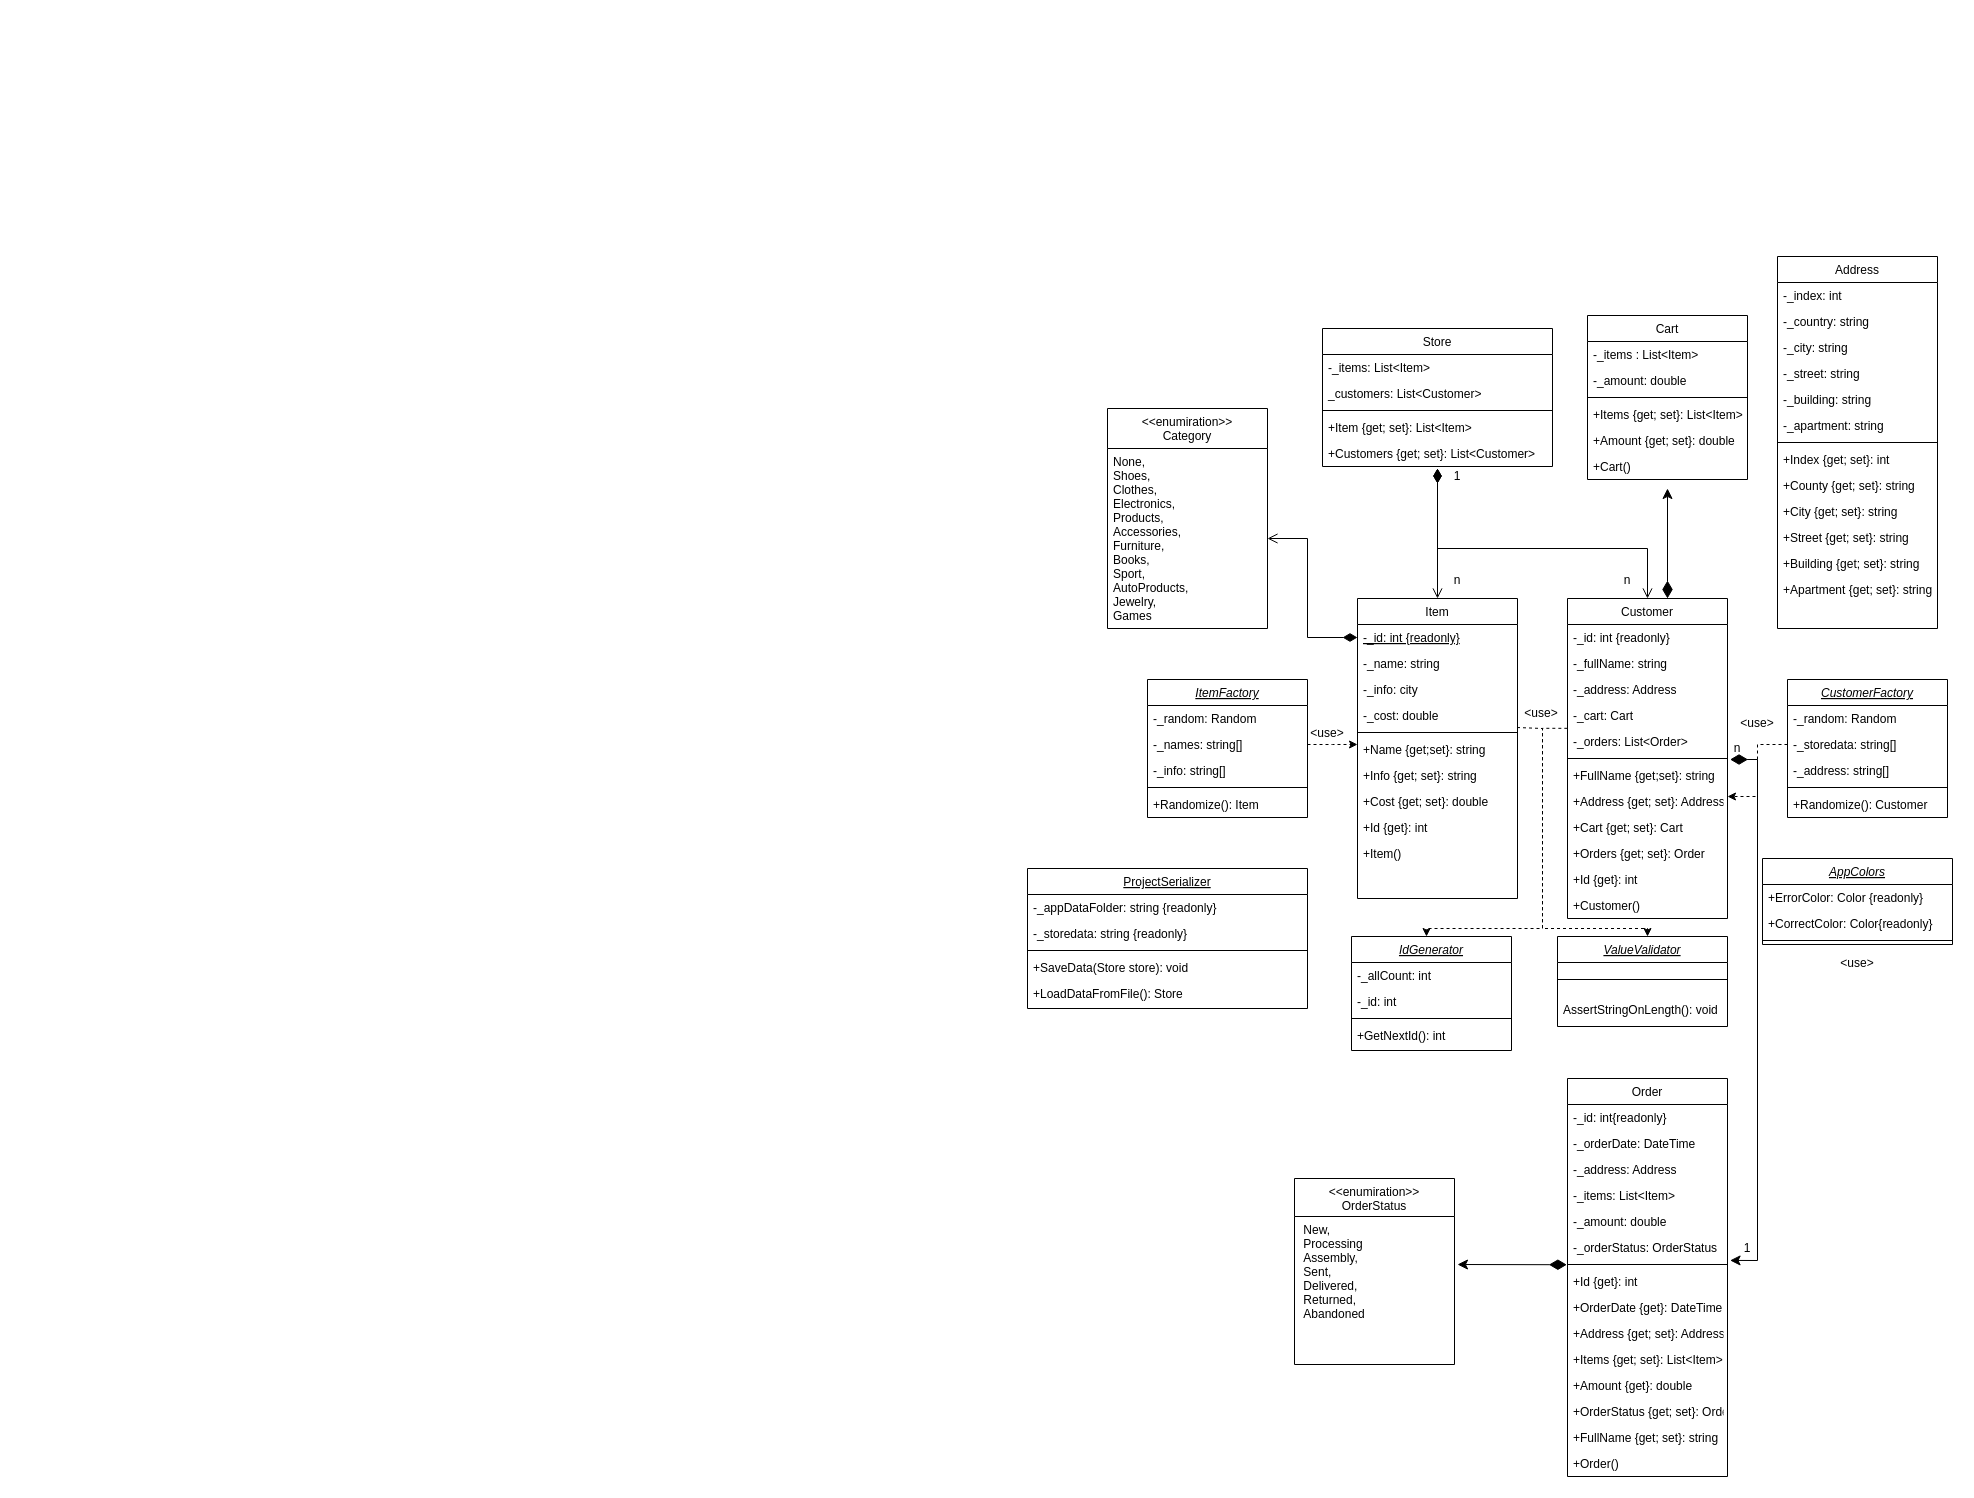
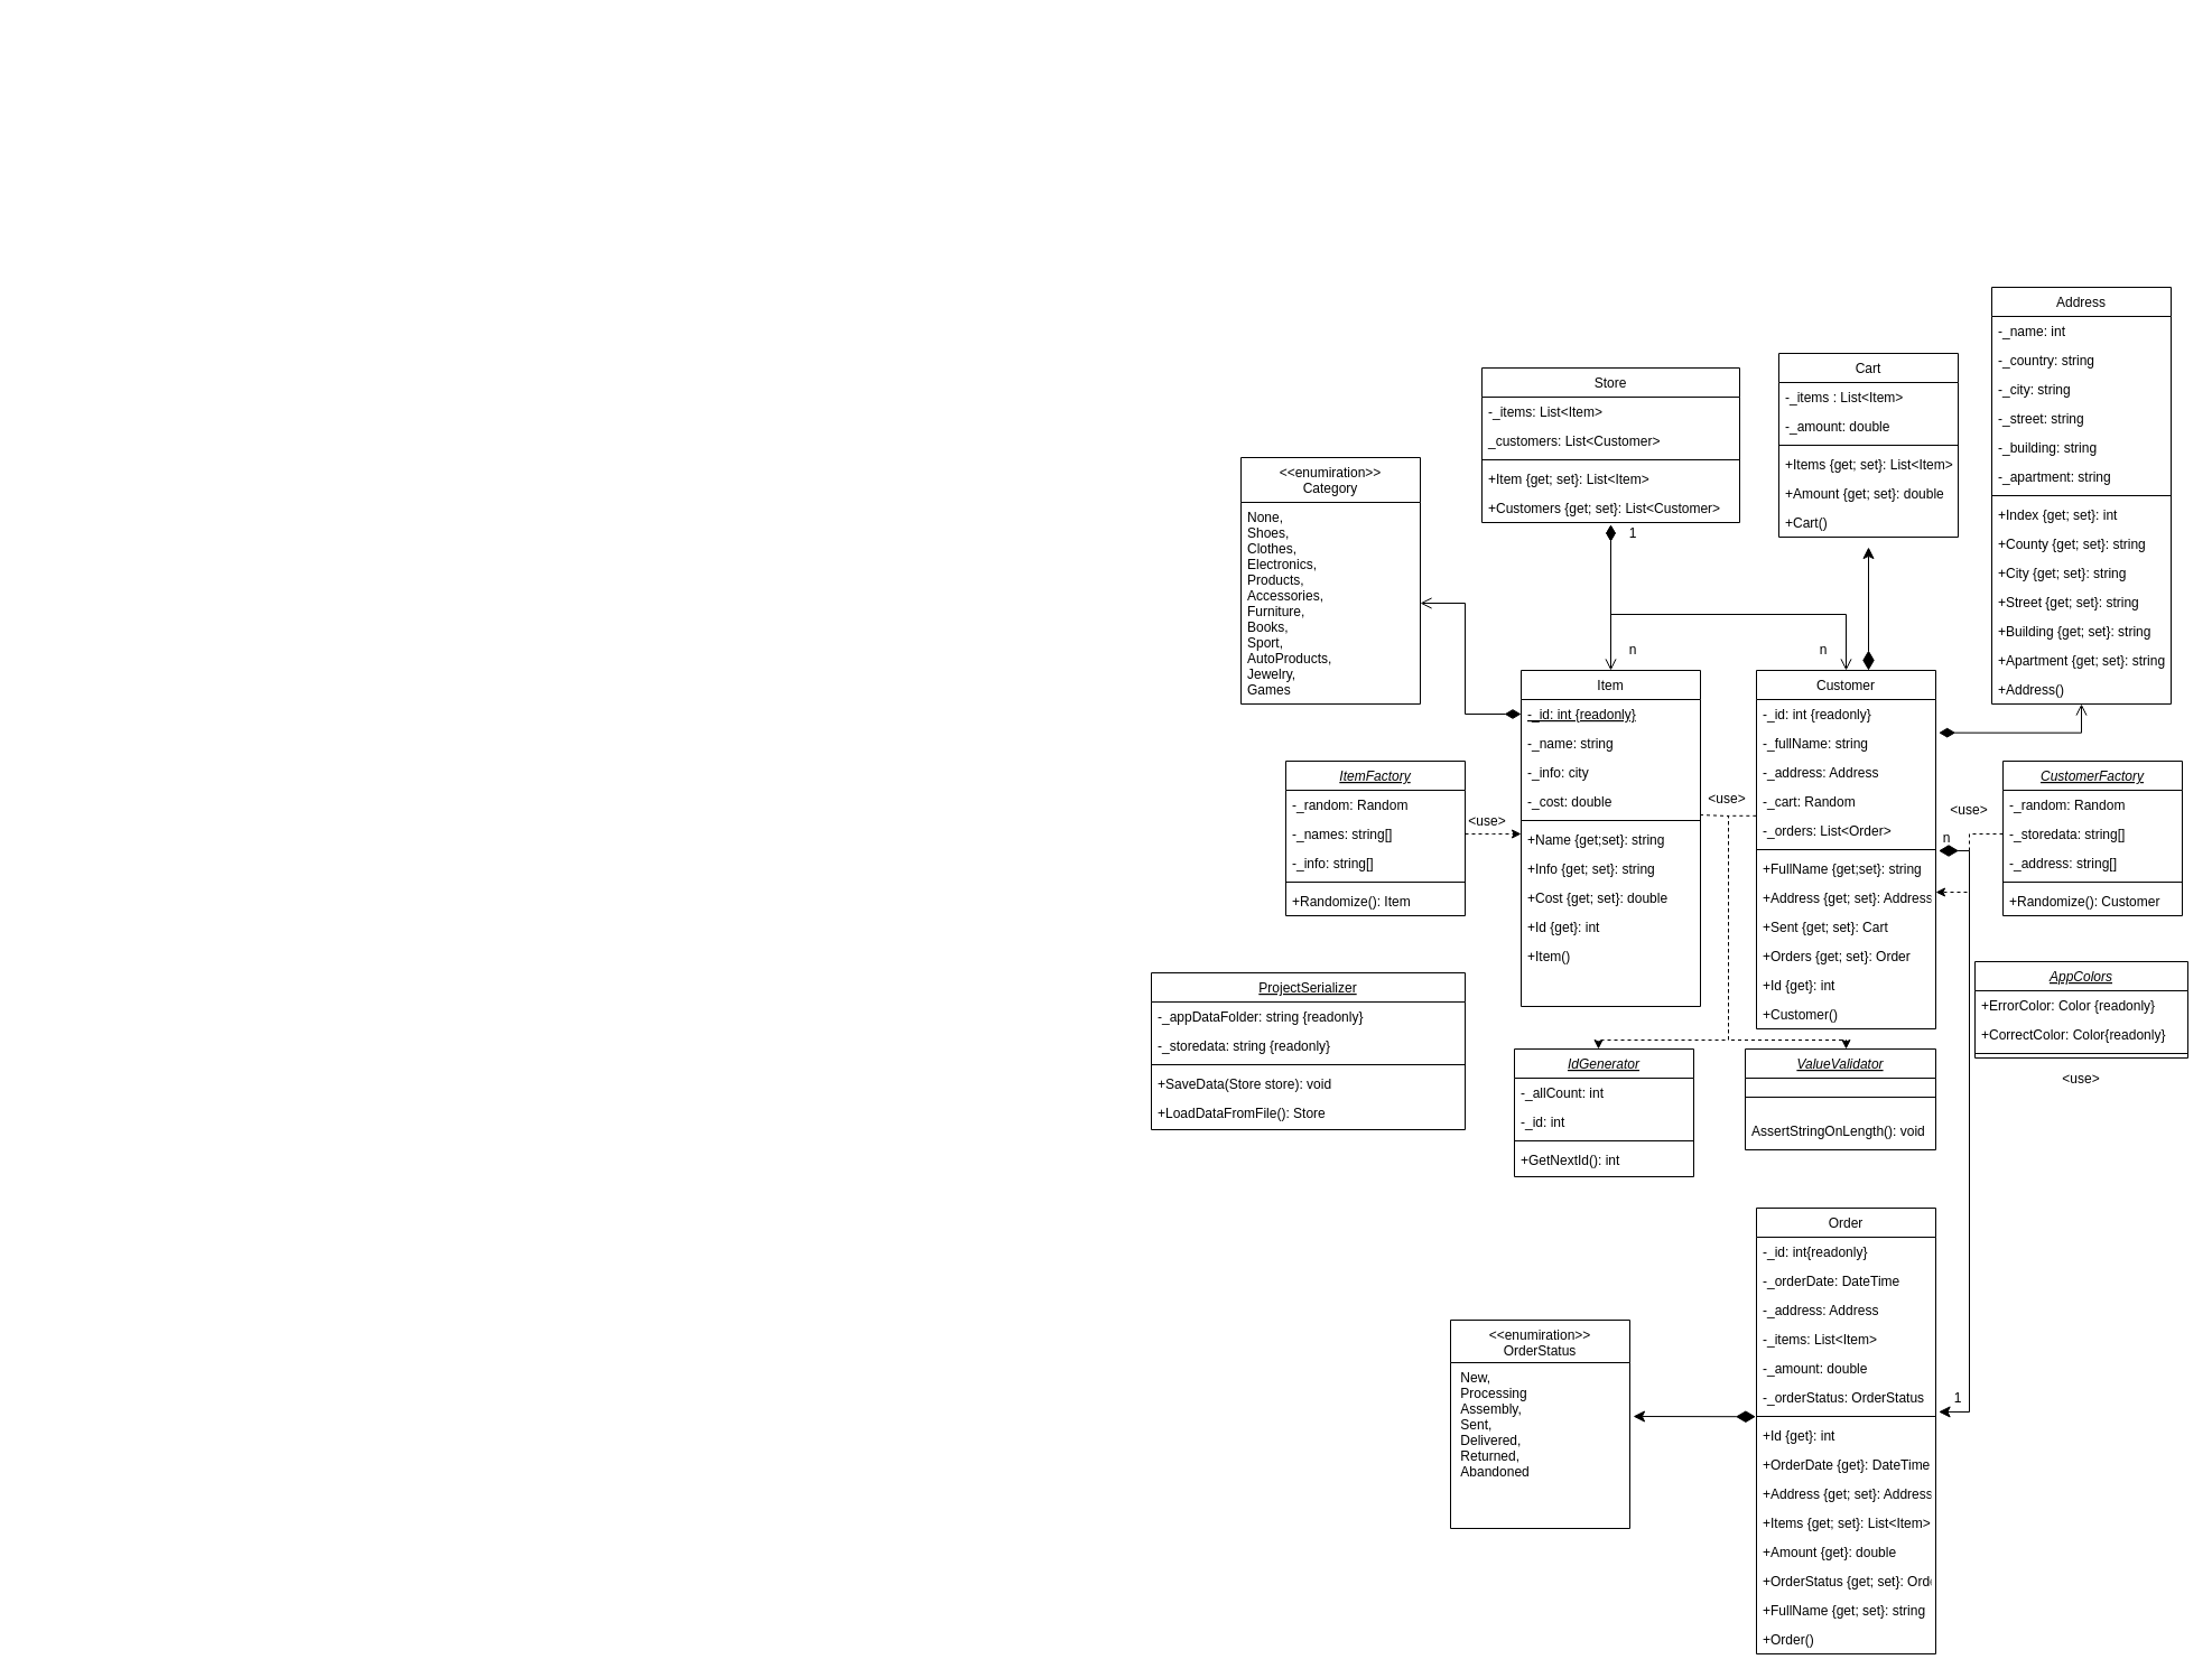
- <mxCell id="73" value="-_index: int" style="text;align=left;verticalAlign=top;spacingLeft=4;spacingRight=4;overflow=hidden;rotatable=0;points=[[0,0.5],[1,0.5]];portConstraint=eastwest;" parent="72" vertex="1"><mxGeometry y="26" width="160" height="26" as="geometry" /></mxCell>
+ <mxCell id="73" value="-_name: int" style="text;align=left;verticalAlign=top;spacingLeft=4;spacingRight=4;overflow=hidden;rotatable=0;points=[[0,0.5],[1,0.5]];portConstraint=eastwest;" parent="72" vertex="1"><mxGeometry y="26" width="160" height="26" as="geometry" /></mxCell>
+ <mxCell id="87" value="+Address()" style="text;align=left;verticalAlign=top;spacingLeft=4;spacingRight=4;overflow=hidden;rotatable=0;points=[[0,0.5],[1,0.5]];portConstraint=eastwest;rounded=0;shadow=0;html=0;" parent="1" vertex="1"><mxGeometry x="1197" y="366" width="160" height="26" as="geometry" /></mxCell>
+ <mxCell id="71" style="edgeStyle=orthogonalEdgeStyle;rounded=0;orthogonalLoop=1;jettySize=auto;html=1;entryX=1.017;entryY=0.141;entryDx=0;entryDy=0;entryPerimeter=0;strokeWidth=1;startArrow=open;startFill=0;endArrow=diamondThin;endFill=1;startSize=8;endSize=12;targetPerimeterSpacing=0;" parent="1" source="72" target="19" edge="1"><mxGeometry relative="1" as="geometry" /></mxCell>
- <mxCell id="21" value="-_cart: Cart" style="text;align=left;verticalAlign=top;spacingLeft=4;spacingRight=4;overflow=hidden;rotatable=0;points=[[0,0.5],[1,0.5]];portConstraint=eastwest;rounded=0;shadow=0;html=0;" vertex="1" parent="17"><mxGeometry y="104" width="160" height="26" as="geometry" /></mxCell>
+ <mxCell id="21" value="-_cart: Random" style="text;align=left;verticalAlign=top;spacingLeft=4;spacingRight=4;overflow=hidden;rotatable=0;points=[[0,0.5],[1,0.5]];portConstraint=eastwest;rounded=0;shadow=0;html=0;" vertex="1" parent="17"><mxGeometry y="104" width="160" height="26" as="geometry" /></mxCell>
- <mxCell id="26" value="+Cart {get; set}: Cart" style="text;align=left;verticalAlign=top;spacingLeft=4;spacingRight=4;overflow=hidden;rotatable=0;points=[[0,0.5],[1,0.5]];portConstraint=eastwest;rounded=0;shadow=0;html=0;" vertex="1" parent="17"><mxGeometry y="216" width="160" height="26" as="geometry" /></mxCell>
+ <mxCell id="26" value="+Sent {get; set}: Cart" style="text;align=left;verticalAlign=top;spacingLeft=4;spacingRight=4;overflow=hidden;rotatable=0;points=[[0,0.5],[1,0.5]];portConstraint=eastwest;rounded=0;shadow=0;html=0;" vertex="1" parent="17"><mxGeometry y="216" width="160" height="26" as="geometry" /></mxCell>
